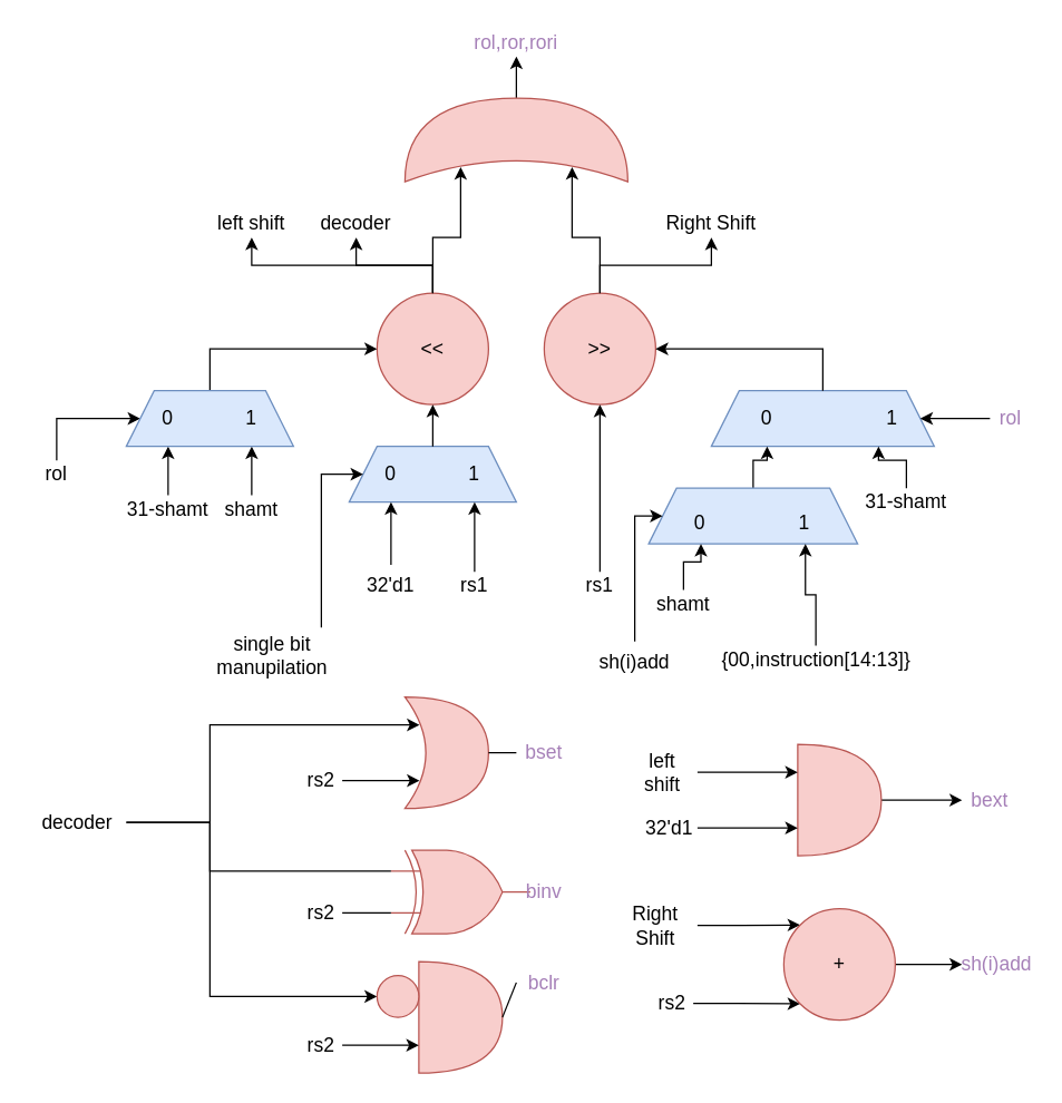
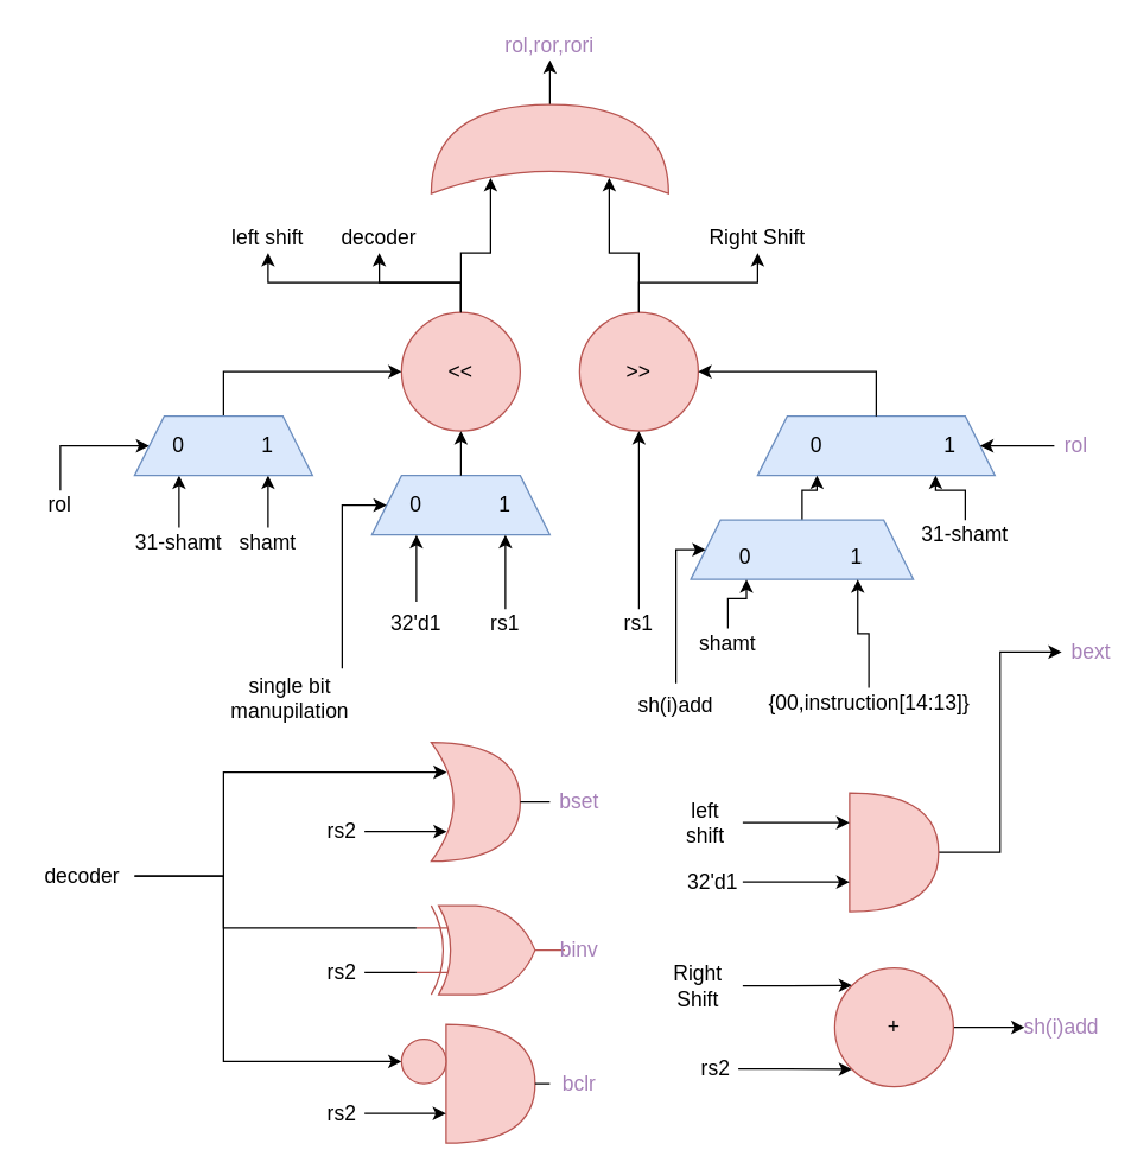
- <mxCell id="90" value="bext" style="text;html=1;align=center;verticalAlign=middle;whiteSpace=wrap;rounded=0;fontSize=14;fontColor=#A680B8;" vertex="1" parent="1"><mxGeometry x="690" y="559" width="40" height="30" as="geometry" /></mxCell>
+ <mxCell id="90" value="bext" style="text;html=1;align=center;verticalAlign=middle;whiteSpace=wrap;rounded=0;fontSize=14;fontColor=#A680B8;" vertex="1" parent="1"><mxGeometry x="715" y="424" width="40" height="30" as="geometry" /></mxCell>
- <mxCell id="89" value="bclr" style="text;html=1;align=center;verticalAlign=middle;whiteSpace=wrap;rounded=0;fontSize=14;fontColor=#A680B8;" vertex="1" parent="1"><mxGeometry x="370" y="690" width="40" height="30" as="geometry" /></mxCell>
+ <mxCell id="89" value="bclr" style="text;html=1;align=center;verticalAlign=middle;whiteSpace=wrap;rounded=0;fontSize=14;fontColor=#A680B8;" vertex="1" parent="1"><mxGeometry x="370" y="715" width="40" height="30" as="geometry" /></mxCell>
